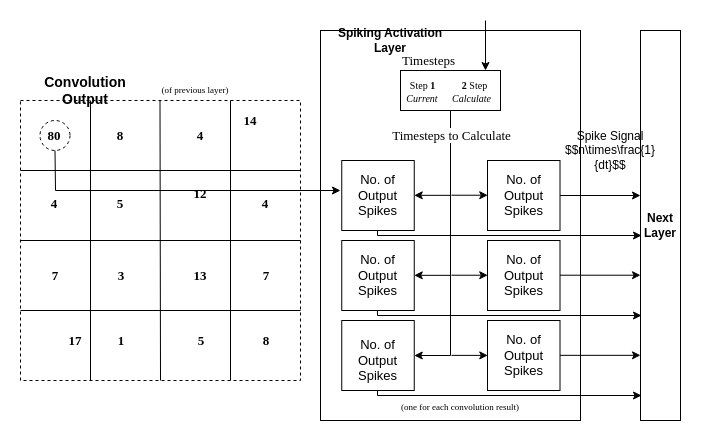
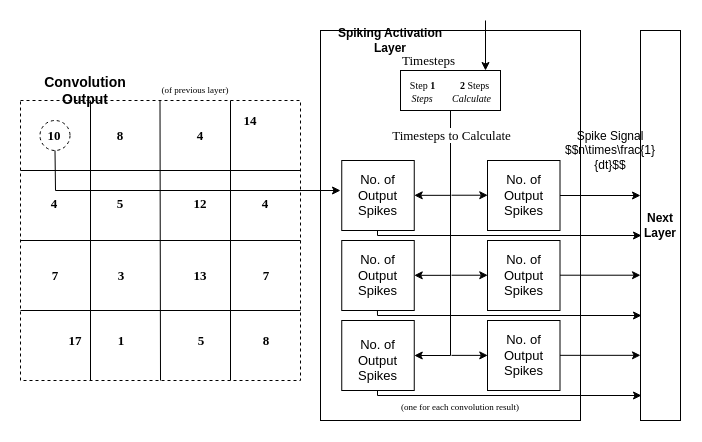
- <mxCell id="40" value="&lt;font style=&quot;font-size: 10px ; font-style: normal&quot;&gt;&lt;b&gt;2 &lt;/b&gt;Step&lt;/font&gt;" style="text;html=1;strokeColor=none;fillColor=none;align=center;verticalAlign=middle;whiteSpace=wrap;rounded=0;fontFamily=Verdana;fontSize=13;fontStyle=2" vertex="1" parent="34"><mxGeometry x="53.5" y="28.5" width="41" height="10" as="geometry" /></mxCell>
+ <mxCell id="40" value="&lt;font style=&quot;font-size: 10px ; font-style: normal&quot;&gt;&lt;b&gt;2 &lt;/b&gt;Steps&lt;/font&gt;" style="text;html=1;strokeColor=none;fillColor=none;align=center;verticalAlign=middle;whiteSpace=wrap;rounded=0;fontFamily=Verdana;fontSize=13;fontStyle=2" vertex="1" parent="34"><mxGeometry x="53.5" y="28.5" width="41" height="10" as="geometry" /></mxCell>
- <mxCell id="37" value="&lt;font style=&quot;font-size: 10px&quot;&gt;Current&lt;/font&gt;" style="text;html=1;strokeColor=none;fillColor=none;align=center;verticalAlign=middle;whiteSpace=wrap;rounded=0;fontFamily=Verdana;fontSize=13;fontStyle=2" parent="34" vertex="1"><mxGeometry x="2" y="41.5" width="40" height="10" as="geometry" /></mxCell>
+ <mxCell id="37" value="&lt;font style=&quot;font-size: 10px&quot;&gt;Steps&lt;/font&gt;" style="text;html=1;strokeColor=none;fillColor=none;align=center;verticalAlign=middle;whiteSpace=wrap;rounded=0;fontFamily=Verdana;fontSize=13;fontStyle=2" parent="34" vertex="1"><mxGeometry x="2" y="41.5" width="40" height="10" as="geometry" /></mxCell>
- <mxCell id="11" value="80" style="text;html=1;strokeColor=none;fillColor=none;align=center;verticalAlign=middle;whiteSpace=wrap;rounded=0;fontStyle=1;fontFamily=Verdana;fontSize=13;" parent="2" vertex="1"><mxGeometry x="14" y="45" width="40" height="20" as="geometry" /></mxCell>
+ <mxCell id="11" value="10" style="text;html=1;strokeColor=none;fillColor=none;align=center;verticalAlign=middle;whiteSpace=wrap;rounded=0;fontStyle=1;fontFamily=Verdana;fontSize=13;" parent="2" vertex="1"><mxGeometry x="14" y="45" width="40" height="20" as="geometry" /></mxCell>
- <mxCell id="17" value="12" style="text;html=1;strokeColor=none;fillColor=none;align=center;verticalAlign=middle;whiteSpace=wrap;rounded=0;fontStyle=1;fontFamily=Verdana;fontSize=13;" parent="2" vertex="1"><mxGeometry x="160" y="103" width="40" height="20" as="geometry" /></mxCell>
+ <mxCell id="17" value="12" style="text;html=1;strokeColor=none;fillColor=none;align=center;verticalAlign=middle;whiteSpace=wrap;rounded=0;fontStyle=1;fontFamily=Verdana;fontSize=13;" parent="2" vertex="1"><mxGeometry x="160" y="113" width="40" height="20" as="geometry" /></mxCell>
